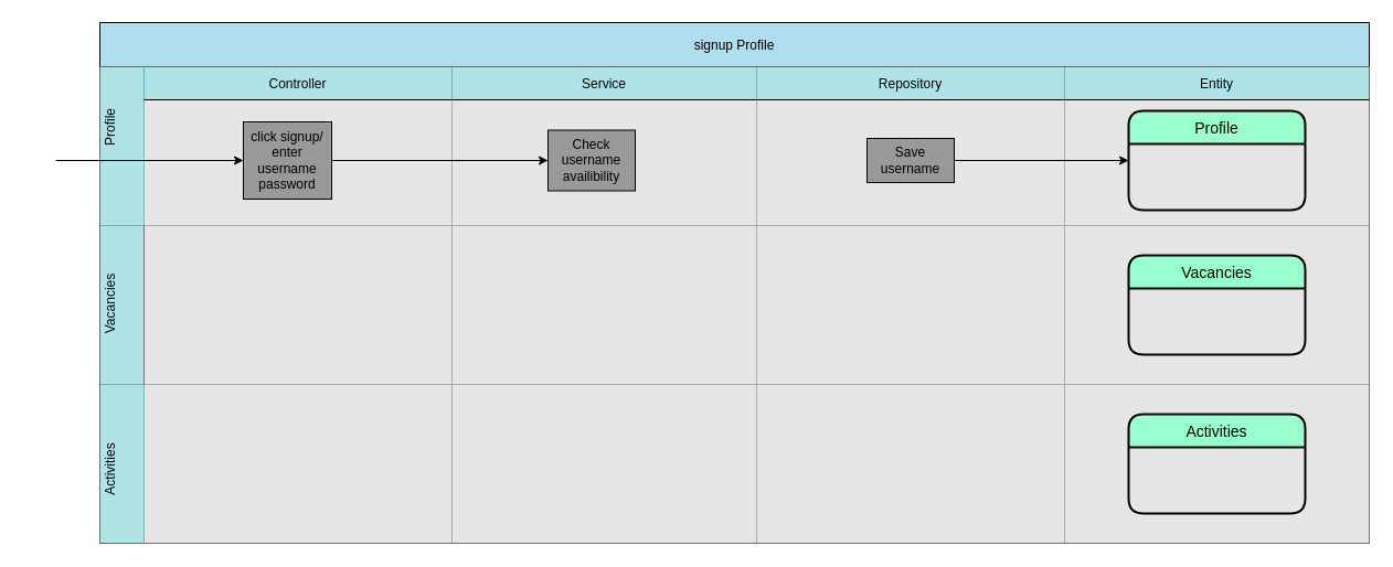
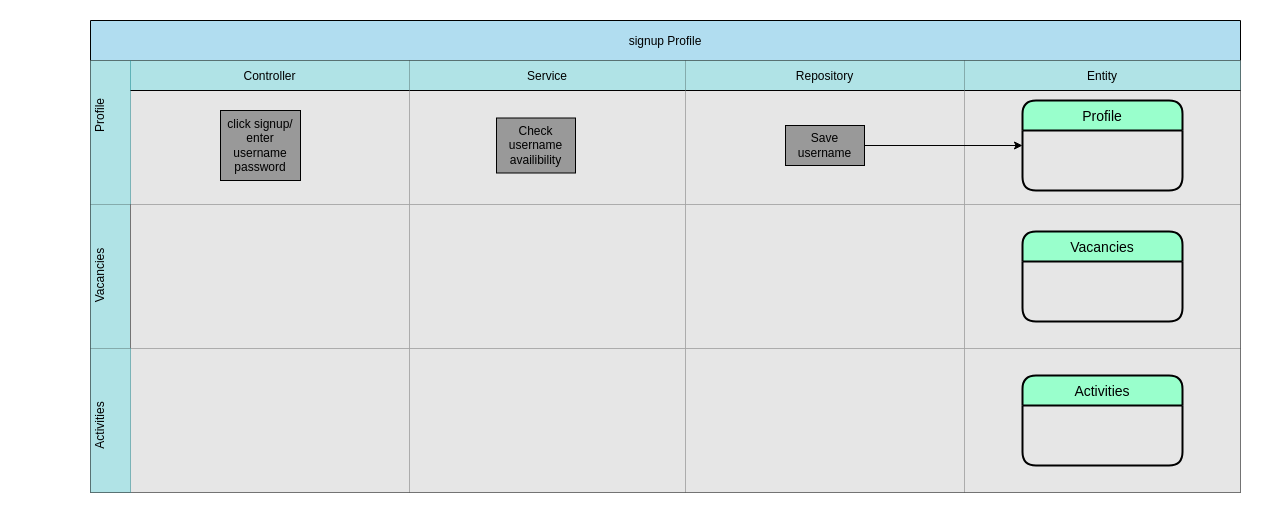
- <mxCell id="29" style="edgeStyle=none;html=1;strokeColor=#000000;" parent="1" source="30" target="5" edge="1"><mxGeometry relative="1" as="geometry" /></mxCell>
- <mxCell id="12" style="edgeStyle=none;html=1;entryX=0;entryY=0.5;entryDx=0;entryDy=0;strokeColor=#000000;" parent="3" source="5" target="7" edge="1"><mxGeometry relative="1" as="geometry" /></mxCell>
